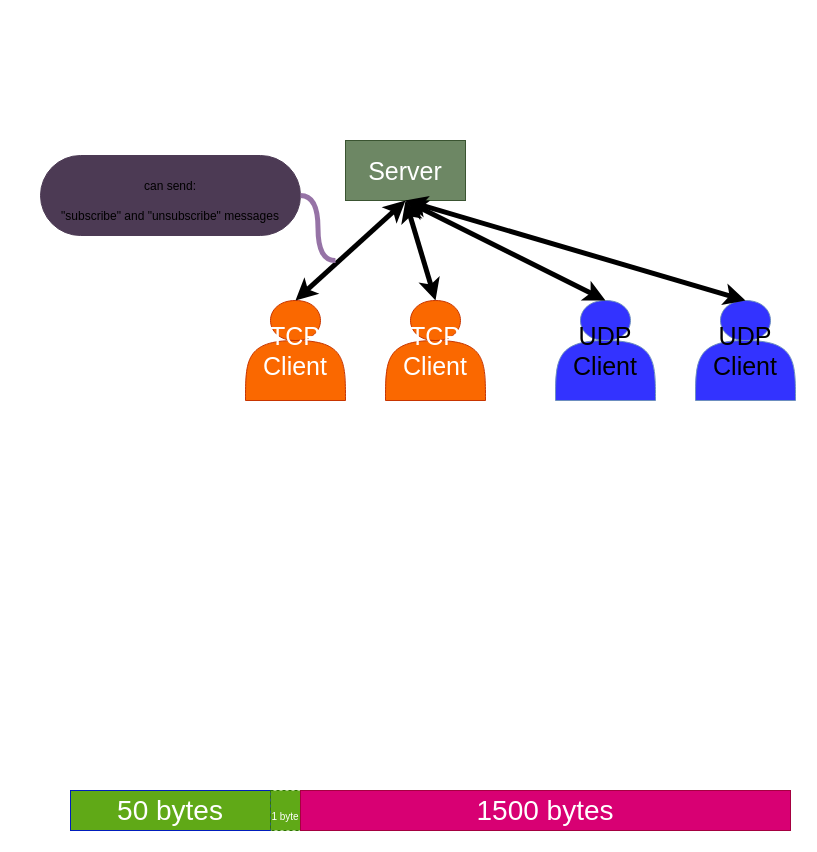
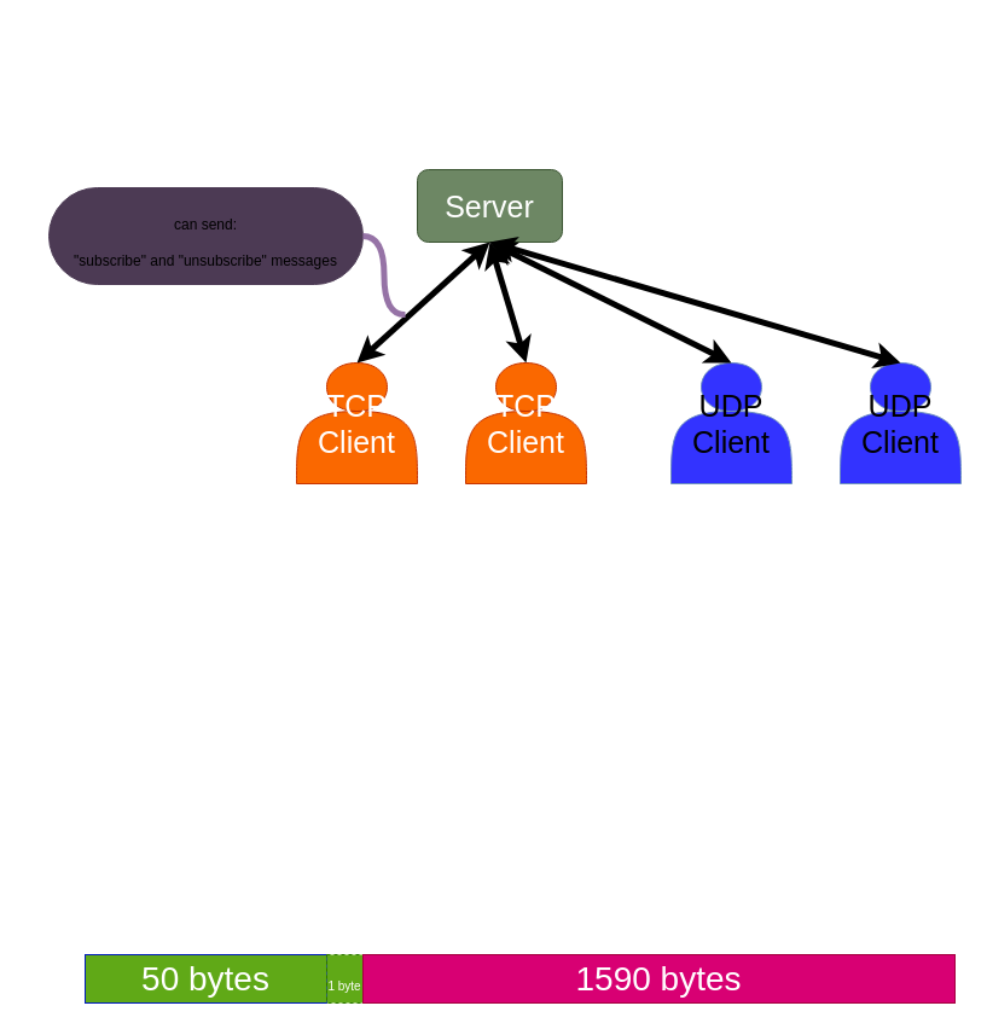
+ <mxCell id="11" value="&lt;h1&gt;Connection structure&lt;/h1&gt;" style="text;html=1;strokeColor=none;fillColor=none;spacing=5;spacingTop=-20;whiteSpace=wrap;overflow=hidden;rounded=0;fontSize=25;fontColor=#FFFFFF;" parent="1" vertex="1"><mxGeometry x="152.5" y="20" width="565" height="120" as="geometry" /></mxCell>
- <mxCell id="2" value="&lt;font style=&quot;font-size: 25px;&quot;&gt;Server&lt;/font&gt;" style="whiteSpace=wrap;html=1;fillColor=#6d8764;fontColor=#ffffff;strokeColor=#3A5431;rounded=0;" parent="1" vertex="1"><mxGeometry x="345" y="140" width="120" height="60" as="geometry" /></mxCell>
+ <mxCell id="2" value="&lt;font style=&quot;font-size: 25px;&quot;&gt;Server&lt;/font&gt;" style="rounded=1;whiteSpace=wrap;html=1;fillColor=#6d8764;fontColor=#ffffff;strokeColor=#3A5431;" parent="1" vertex="1"><mxGeometry x="345" y="140" width="120" height="60" as="geometry" /></mxCell>
- <mxCell id="18" value="1500 bytes" style="rounded=0;whiteSpace=wrap;html=1;strokeColor=#A50040;fontSize=28;fontColor=#ffffff;fillColor=#d80073;" parent="1" vertex="1"><mxGeometry x="300" y="790" width="490" height="40" as="geometry" /></mxCell>
+ <mxCell id="18" value="1590 bytes" style="rounded=0;whiteSpace=wrap;html=1;strokeColor=#A50040;fontSize=28;fontColor=#ffffff;fillColor=#d80073;" parent="1" vertex="1"><mxGeometry x="300" y="790" width="490" height="40" as="geometry" /></mxCell>
